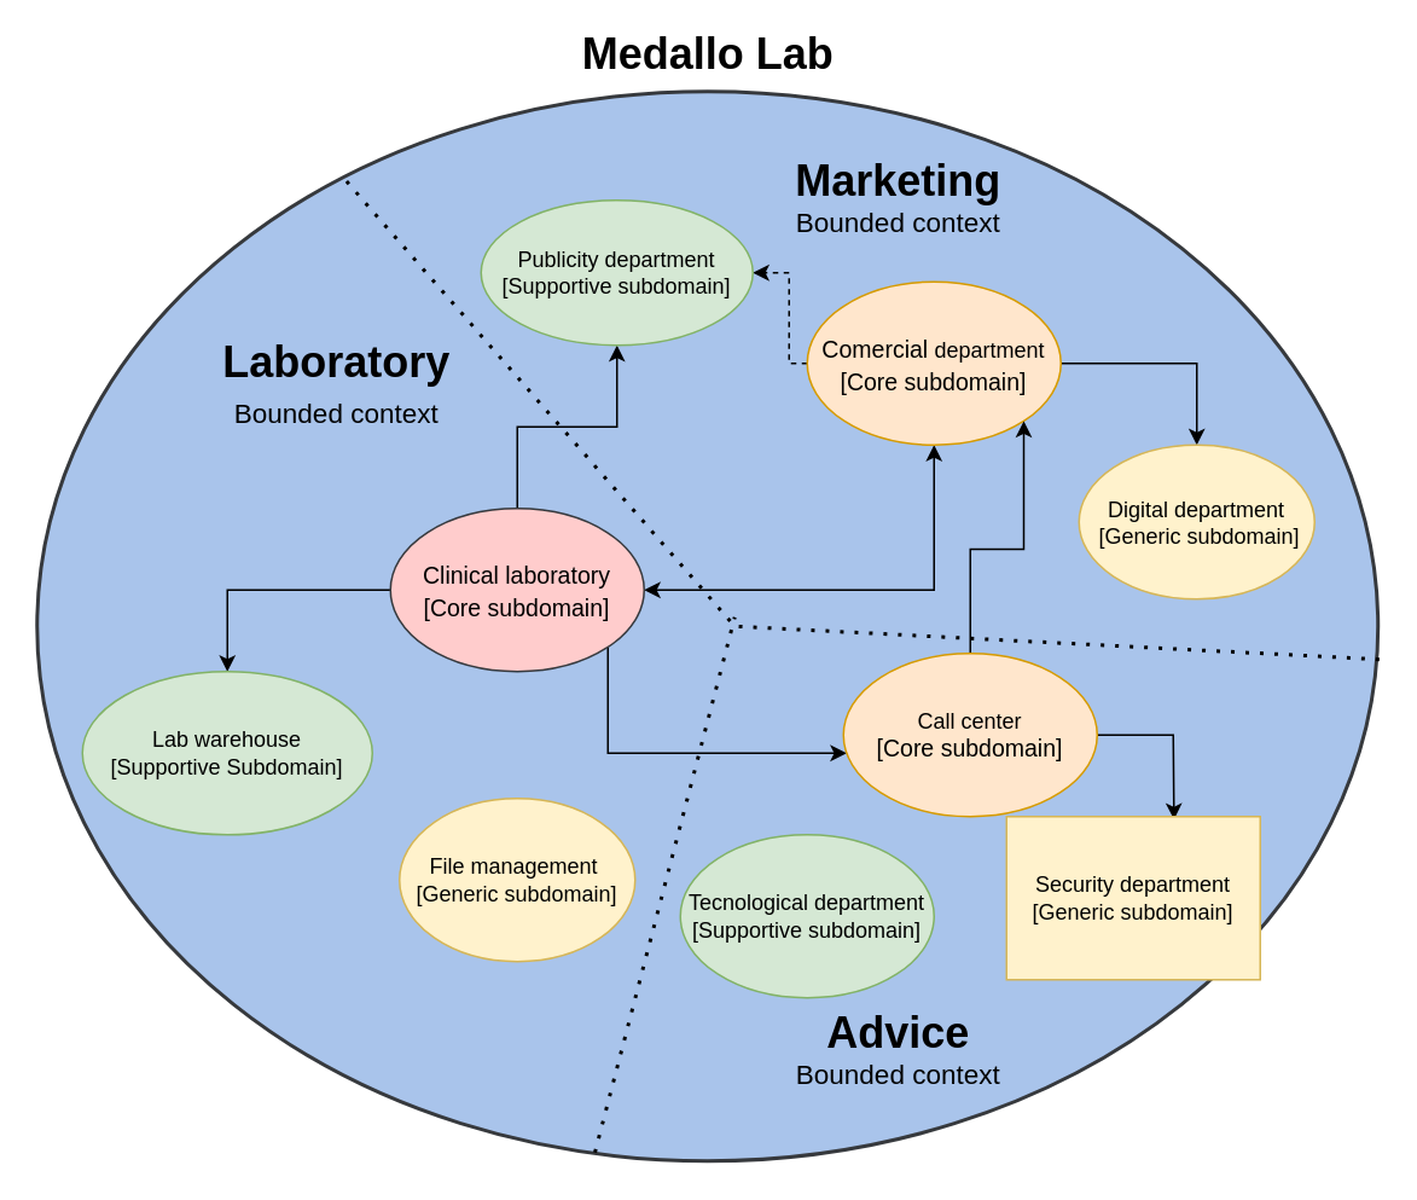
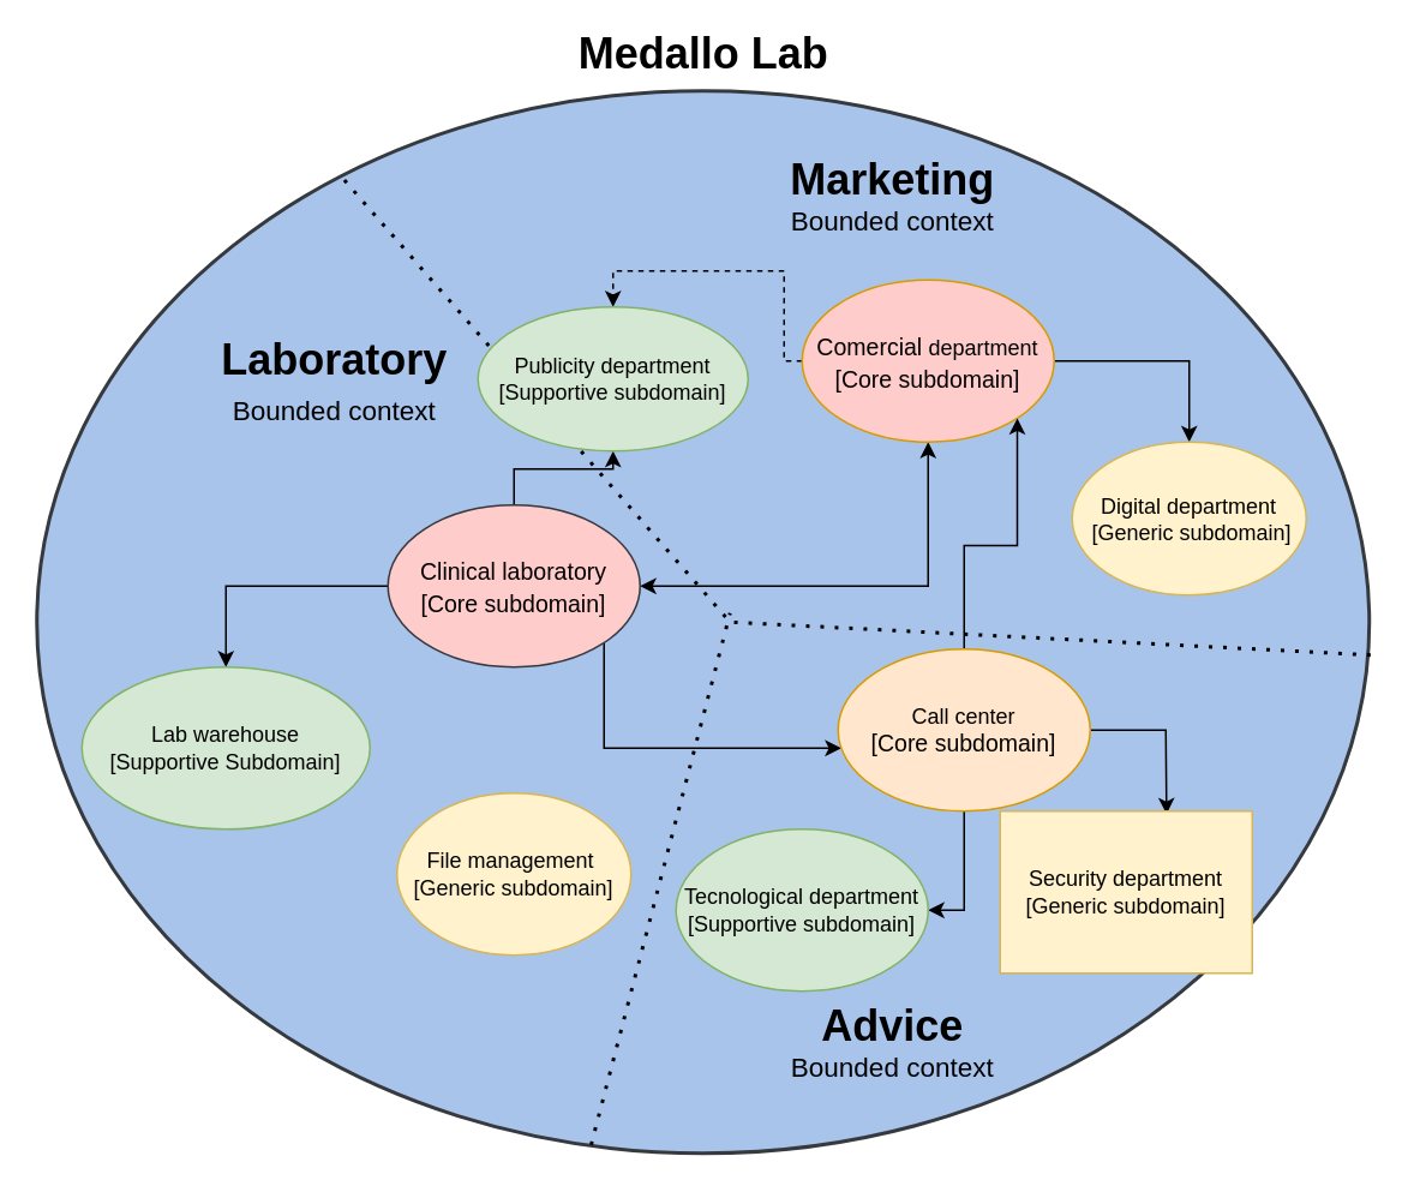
- <mxCell id="19" value="Publicity department&lt;br&gt;[Supportive subdomain]" style="ellipse;whiteSpace=wrap;html=1;fillColor=#d5e8d4;strokeColor=#82b366;" vertex="1" parent="1"><mxGeometry x="265" y="110" width="150" height="80" as="geometry" /></mxCell>
+ <mxCell id="19" value="Publicity department&lt;br&gt;[Supportive subdomain]" style="ellipse;whiteSpace=wrap;html=1;fillColor=#d5e8d4;strokeColor=#82b366;" vertex="1" parent="1"><mxGeometry x="265" y="170" width="150" height="80" as="geometry" /></mxCell>
- <mxCell id="18" value="&lt;font style=&quot;font-size: 13px;&quot;&gt;Comercial&amp;nbsp;&lt;span style=&quot;font-size: 12px;&quot;&gt;department&lt;/span&gt;&lt;br&gt;[Core subdomain]&lt;/font&gt;" style="ellipse;whiteSpace=wrap;html=1;fontSize=15;fillColor=#ffe6cc;strokeColor=#d79b00;" vertex="1" parent="1"><mxGeometry x="445" y="155" width="140" height="90" as="geometry" /></mxCell>
+ <mxCell id="18" value="&lt;font style=&quot;font-size: 13px;&quot;&gt;Comercial&amp;nbsp;&lt;span style=&quot;font-size: 12px;&quot;&gt;department&lt;/span&gt;&lt;br&gt;[Core subdomain]&lt;/font&gt;" style="ellipse;whiteSpace=wrap;html=1;fontSize=15;fillColor=#ffcccc;strokeColor=#d79b00;" vertex="1" parent="1"><mxGeometry x="445" y="155" width="140" height="90" as="geometry" /></mxCell>
+ <mxCell id="22" style="edgeStyle=orthogonalEdgeStyle;rounded=0;orthogonalLoop=1;jettySize=auto;html=1;entryX=1;entryY=0.5;entryDx=0;entryDy=0;fontSize=13;" edge="1" parent="1" source="25" target="26"><mxGeometry relative="1" as="geometry" /></mxCell>
